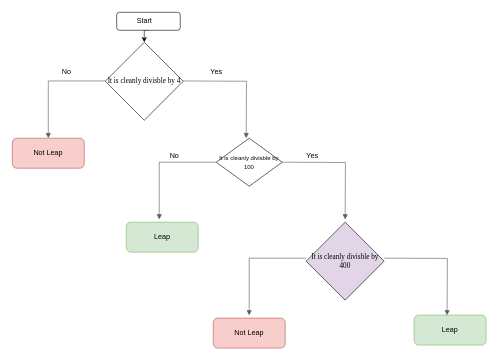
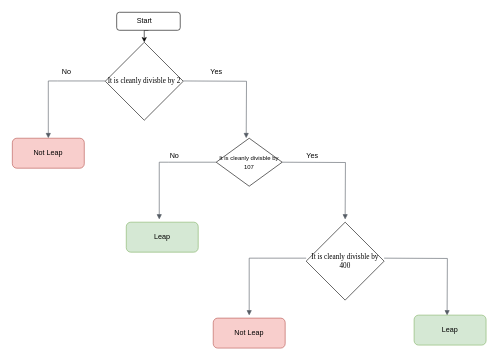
- <mxCell id="5" value="&lt;font face=&quot;Times New Roman&quot;&gt;It is cleanly divisble by 4&lt;/font&gt;" style="rhombus;whiteSpace=wrap;html=1;strokeColor=#000000;" vertex="1" parent="1"><mxGeometry x="175" y="70" width="130" height="130" as="geometry" /></mxCell>
+ <mxCell id="5" value="&lt;font face=&quot;Times New Roman&quot;&gt;It is cleanly divisble by 2&lt;/font&gt;" style="rhombus;whiteSpace=wrap;html=1;strokeColor=#000000;" vertex="1" parent="1"><mxGeometry x="175" y="70" width="130" height="130" as="geometry" /></mxCell>
- <mxCell id="11" value="&lt;font size=&quot;1&quot;&gt;It is cleanly divisble by 100&lt;/font&gt;" style="rhombus;whiteSpace=wrap;html=1;strokeColor=#000000;" vertex="1" parent="1"><mxGeometry x="360" y="230" width="110" height="80" as="geometry" /></mxCell>
+ <mxCell id="11" value="&lt;font size=&quot;1&quot;&gt;It is cleanly divisble by 107&lt;/font&gt;" style="rhombus;whiteSpace=wrap;html=1;strokeColor=#000000;" vertex="1" parent="1"><mxGeometry x="360" y="230" width="110" height="80" as="geometry" /></mxCell>
- <mxCell id="17" value="&lt;font face=&quot;Times New Roman&quot;&gt;It is cleanly divisble by 400&lt;/font&gt;" style="rhombus;whiteSpace=wrap;html=1;strokeColor=#000000;fillColor=#e1d5e7;" vertex="1" parent="1"><mxGeometry x="510" y="370" width="130" height="130" as="geometry" /></mxCell>
+ <mxCell id="17" value="&lt;font face=&quot;Times New Roman&quot;&gt;It is cleanly divisble by 400&lt;/font&gt;" style="rhombus;whiteSpace=wrap;html=1;strokeColor=#000000;" vertex="1" parent="1"><mxGeometry x="510" y="370" width="130" height="130" as="geometry" /></mxCell>
